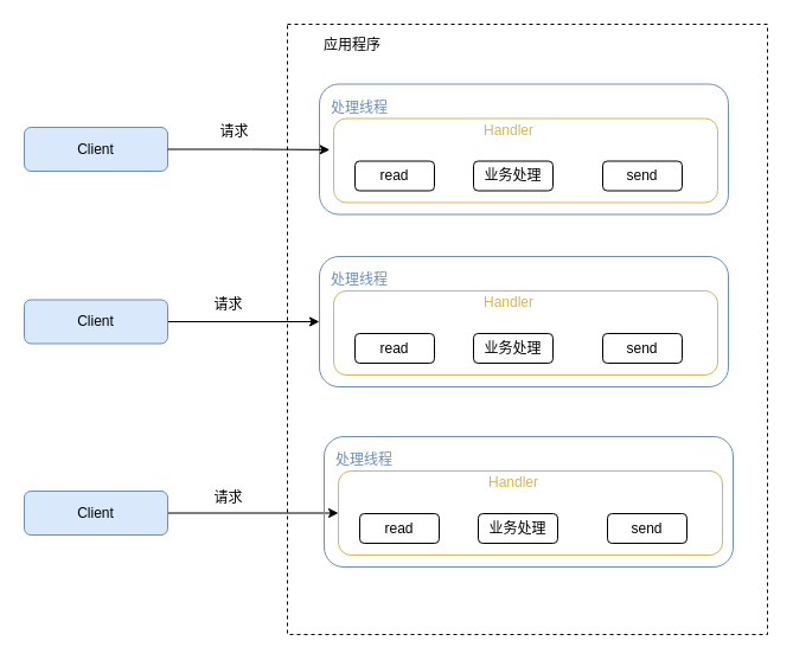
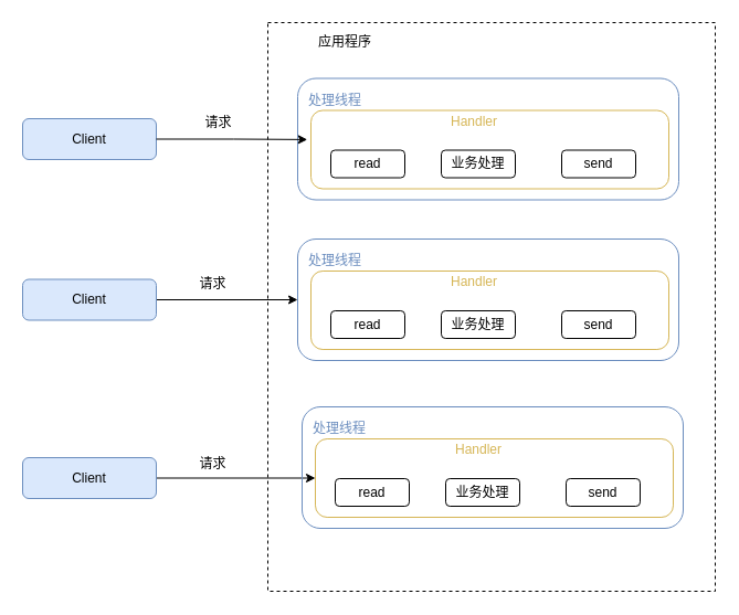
- <mxCell id="8" value="应用程序" style="text;html=1;align=center;verticalAlign=middle;whiteSpace=wrap;rounded=0;" vertex="1" parent="1"><mxGeometry x="267" y="23" width="60" height="30" as="geometry" /></mxCell>
+ <mxCell id="8" value="应用程序" style="text;html=1;align=center;verticalAlign=middle;whiteSpace=wrap;rounded=0;" vertex="1" parent="1"><mxGeometry x="282" y="23" width="60" height="30" as="geometry" /></mxCell>
